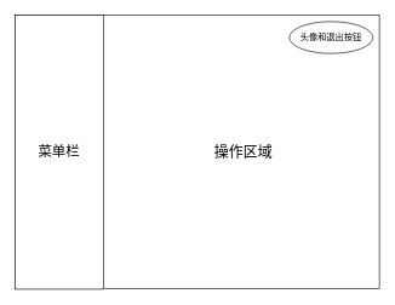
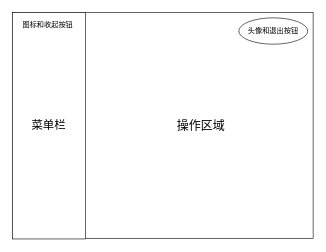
+ <mxCell id="5" value="图标和收起按钮" style="text;html=1;strokeColor=none;fillColor=none;align=center;verticalAlign=middle;whiteSpace=wrap;rounded=0;" vertex="1" parent="1"><mxGeometry x="23" y="26" width="113" height="30" as="geometry" /></mxCell>
